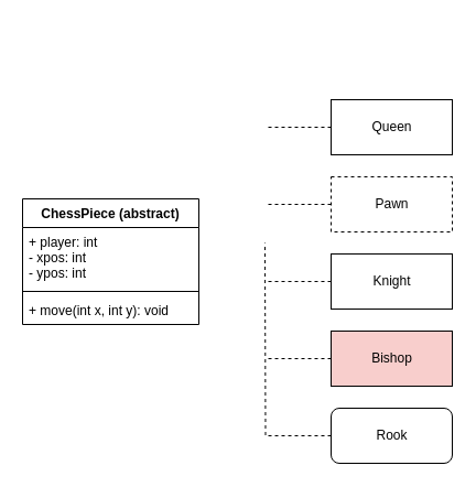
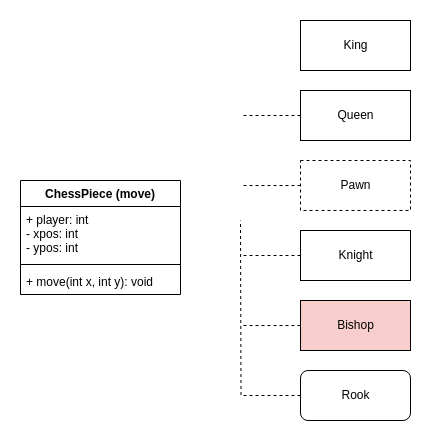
+ <mxCell id="2" value="King" style="html=1;" vertex="1" parent="1"><mxGeometry x="300" y="20" width="110" height="50" as="geometry" /></mxCell>
- <mxCell id="13" value="ChessPiece (abstract)" style="swimlane;fontStyle=1;align=center;verticalAlign=top;childLayout=stackLayout;horizontal=1;startSize=26;horizontalStack=0;resizeParent=1;resizeParentMax=0;resizeLast=0;collapsible=1;marginBottom=0;" vertex="1" parent="1"><mxGeometry x="20" y="180" width="160" height="114" as="geometry" /></mxCell>
+ <mxCell id="13" value="ChessPiece (move)" style="swimlane;fontStyle=1;align=center;verticalAlign=top;childLayout=stackLayout;horizontal=1;startSize=26;horizontalStack=0;resizeParent=1;resizeParentMax=0;resizeLast=0;collapsible=1;marginBottom=0;" vertex="1" parent="1"><mxGeometry x="20" y="180" width="160" height="114" as="geometry" /></mxCell>
